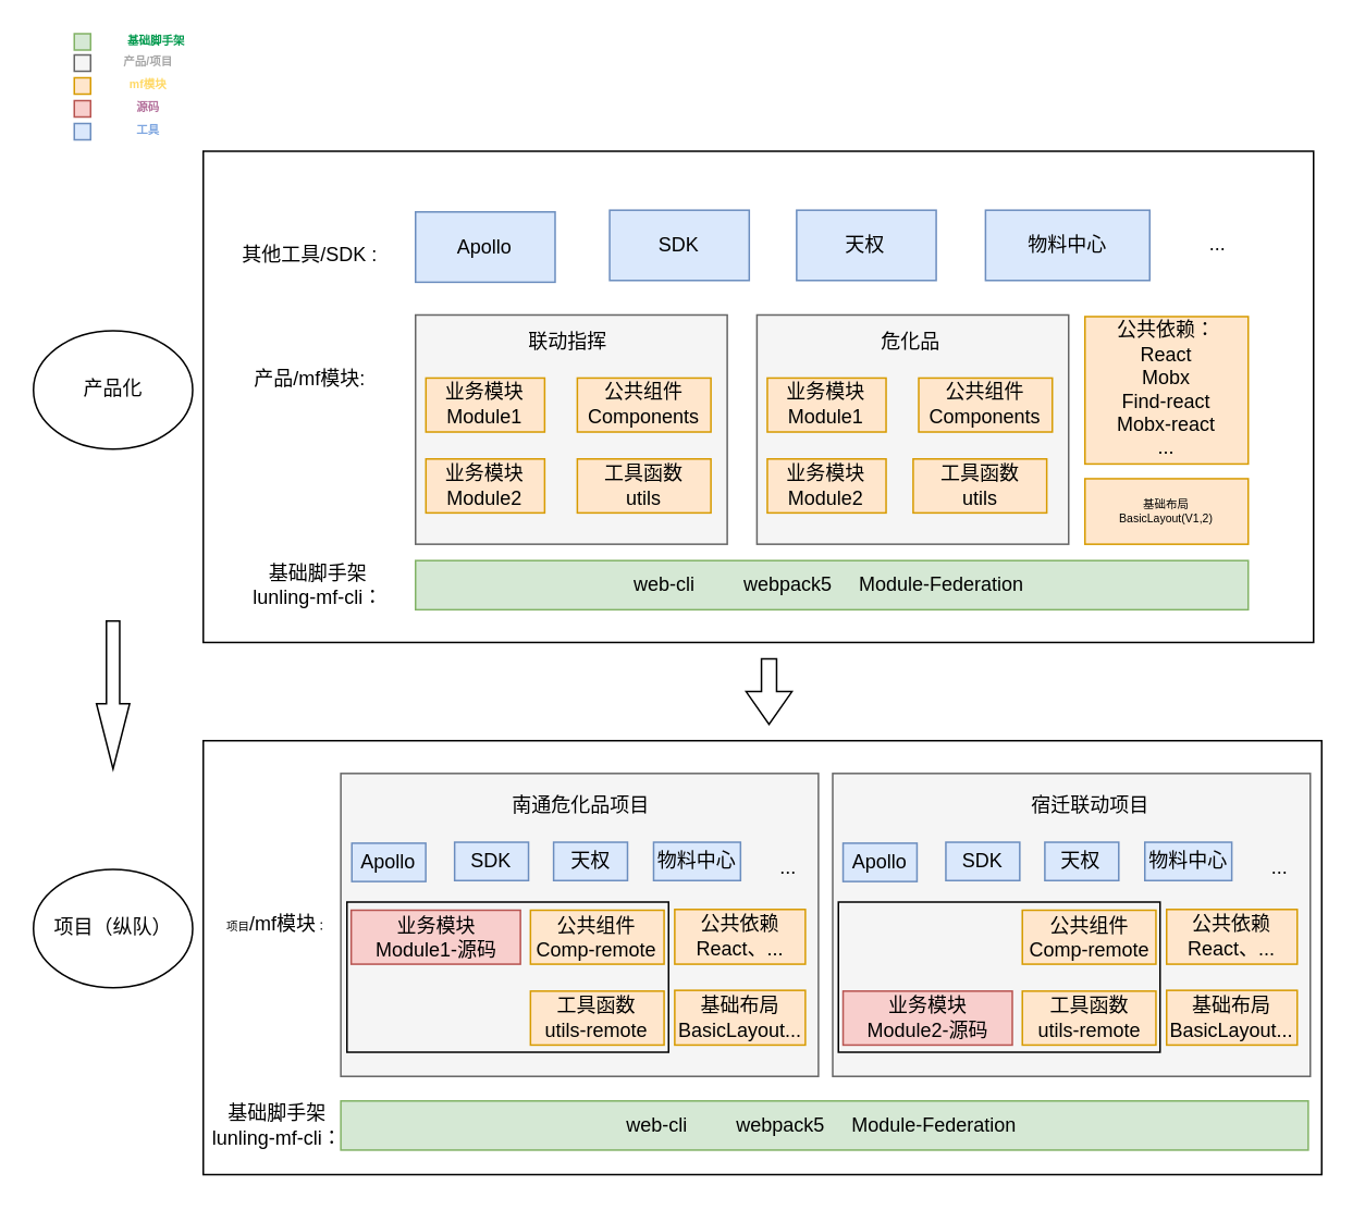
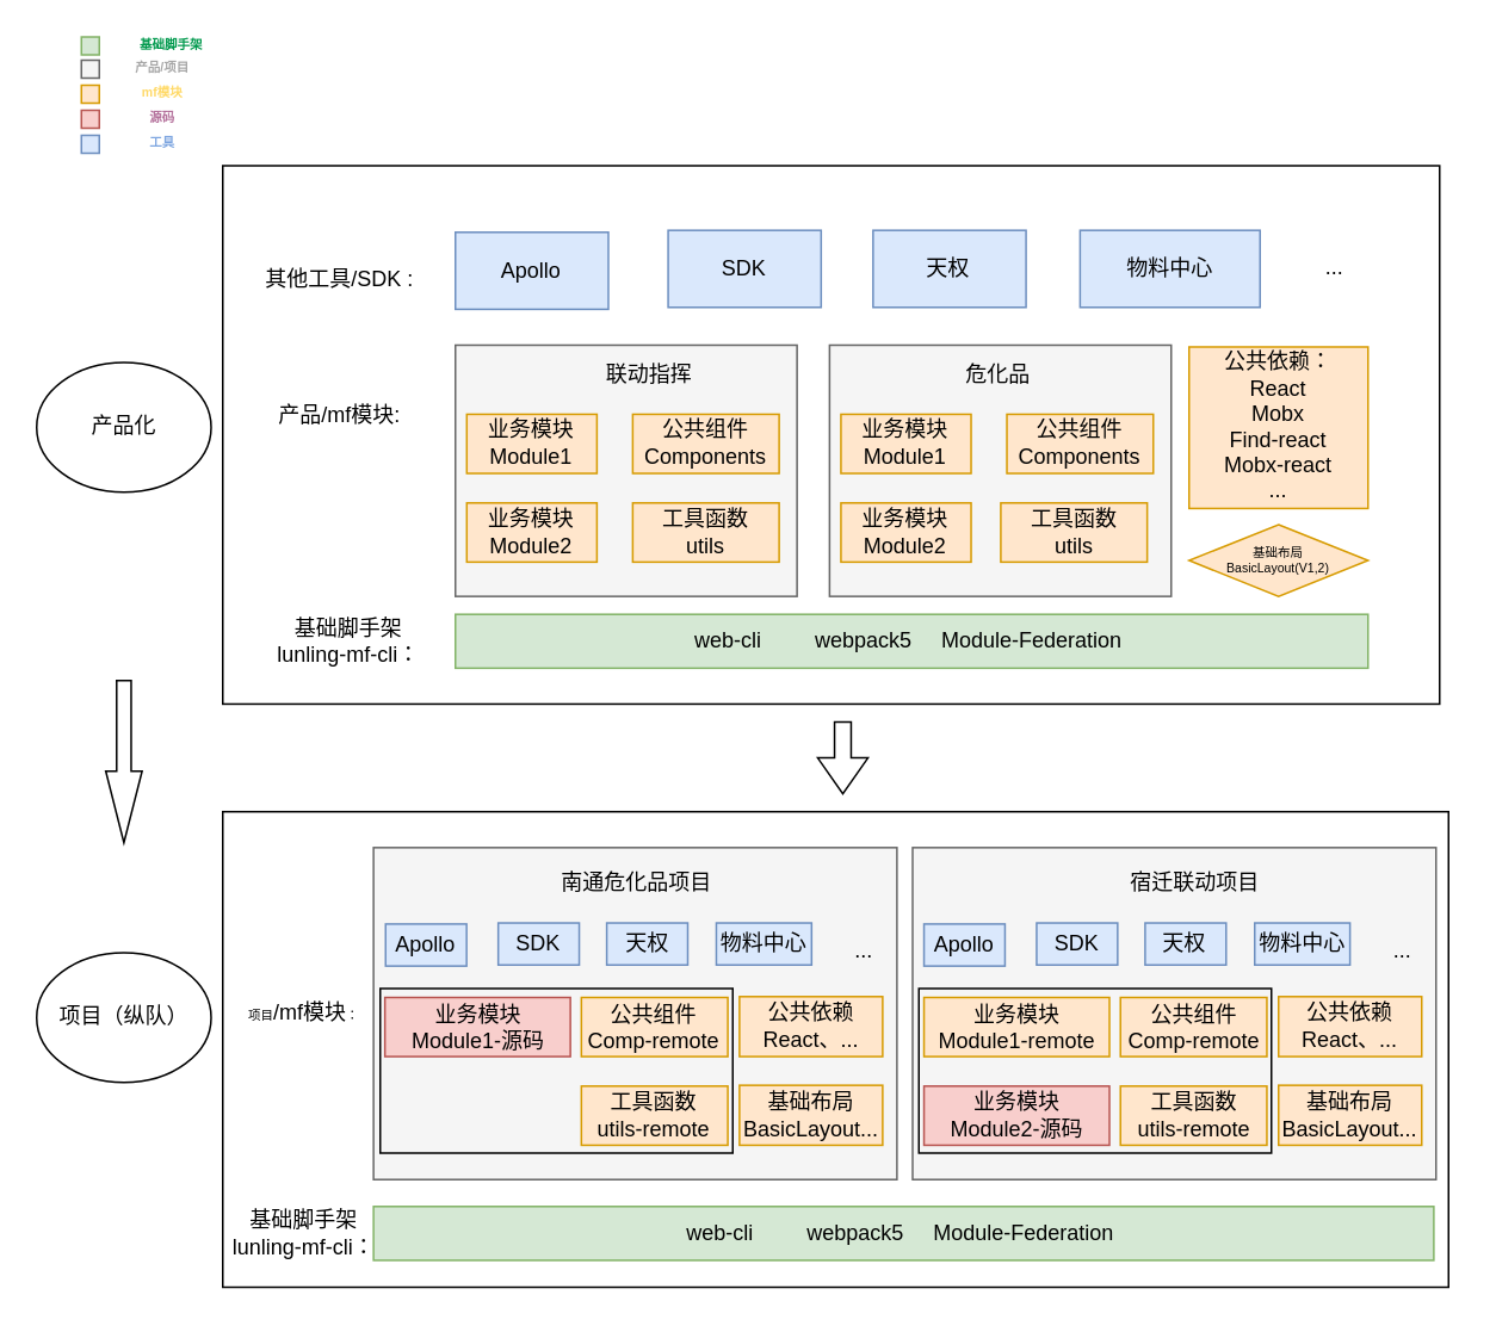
- <mxCell id="25" value="联动指挥" style="text;html=1;align=center;verticalAlign=middle;resizable=0;points=[];autosize=1;strokeColor=none;fillColor=none;" vertex="1" parent="14"><mxGeometry x="63.155" y="6.609" width="60" height="20" as="geometry" /></mxCell>
+ <mxCell id="25" value="联动指挥" style="text;html=1;align=center;verticalAlign=middle;resizable=0;points=[];autosize=1;strokeColor=none;fillColor=none;" vertex="1" parent="14"><mxGeometry x="78.155" y="6.609" width="60" height="20" as="geometry" /></mxCell>
- <mxCell id="11" value="基础布局&#10;BasicLayout(V1,2)" style="rounded=0;whiteSpace=wrap;fillColor=#ffe6cc;strokeColor=#d79b00;fontSize=7;" parent="6" vertex="1"><mxGeometry x="540" y="200.64" width="100" height="40.128" as="geometry" /></mxCell>
+ <mxCell id="11" value="基础布局&#10;BasicLayout(V1,2)" style="rhombus;whiteSpace=wrap;fillColor=#ffe6cc;strokeColor=#d79b00;fontSize=7;" parent="6" vertex="1"><mxGeometry x="540" y="200.64" width="100" height="40.128" as="geometry" /></mxCell>
+ <mxCell id="38" value="业务模块&lt;br&gt;Module1-remote" style="rounded=0;whiteSpace=wrap;html=1;fillColor=#ffe6cc;strokeColor=#d79b00;" vertex="1" parent="6"><mxGeometry x="391.86" y="465.003" width="103.64" height="33.045" as="geometry" /></mxCell>
